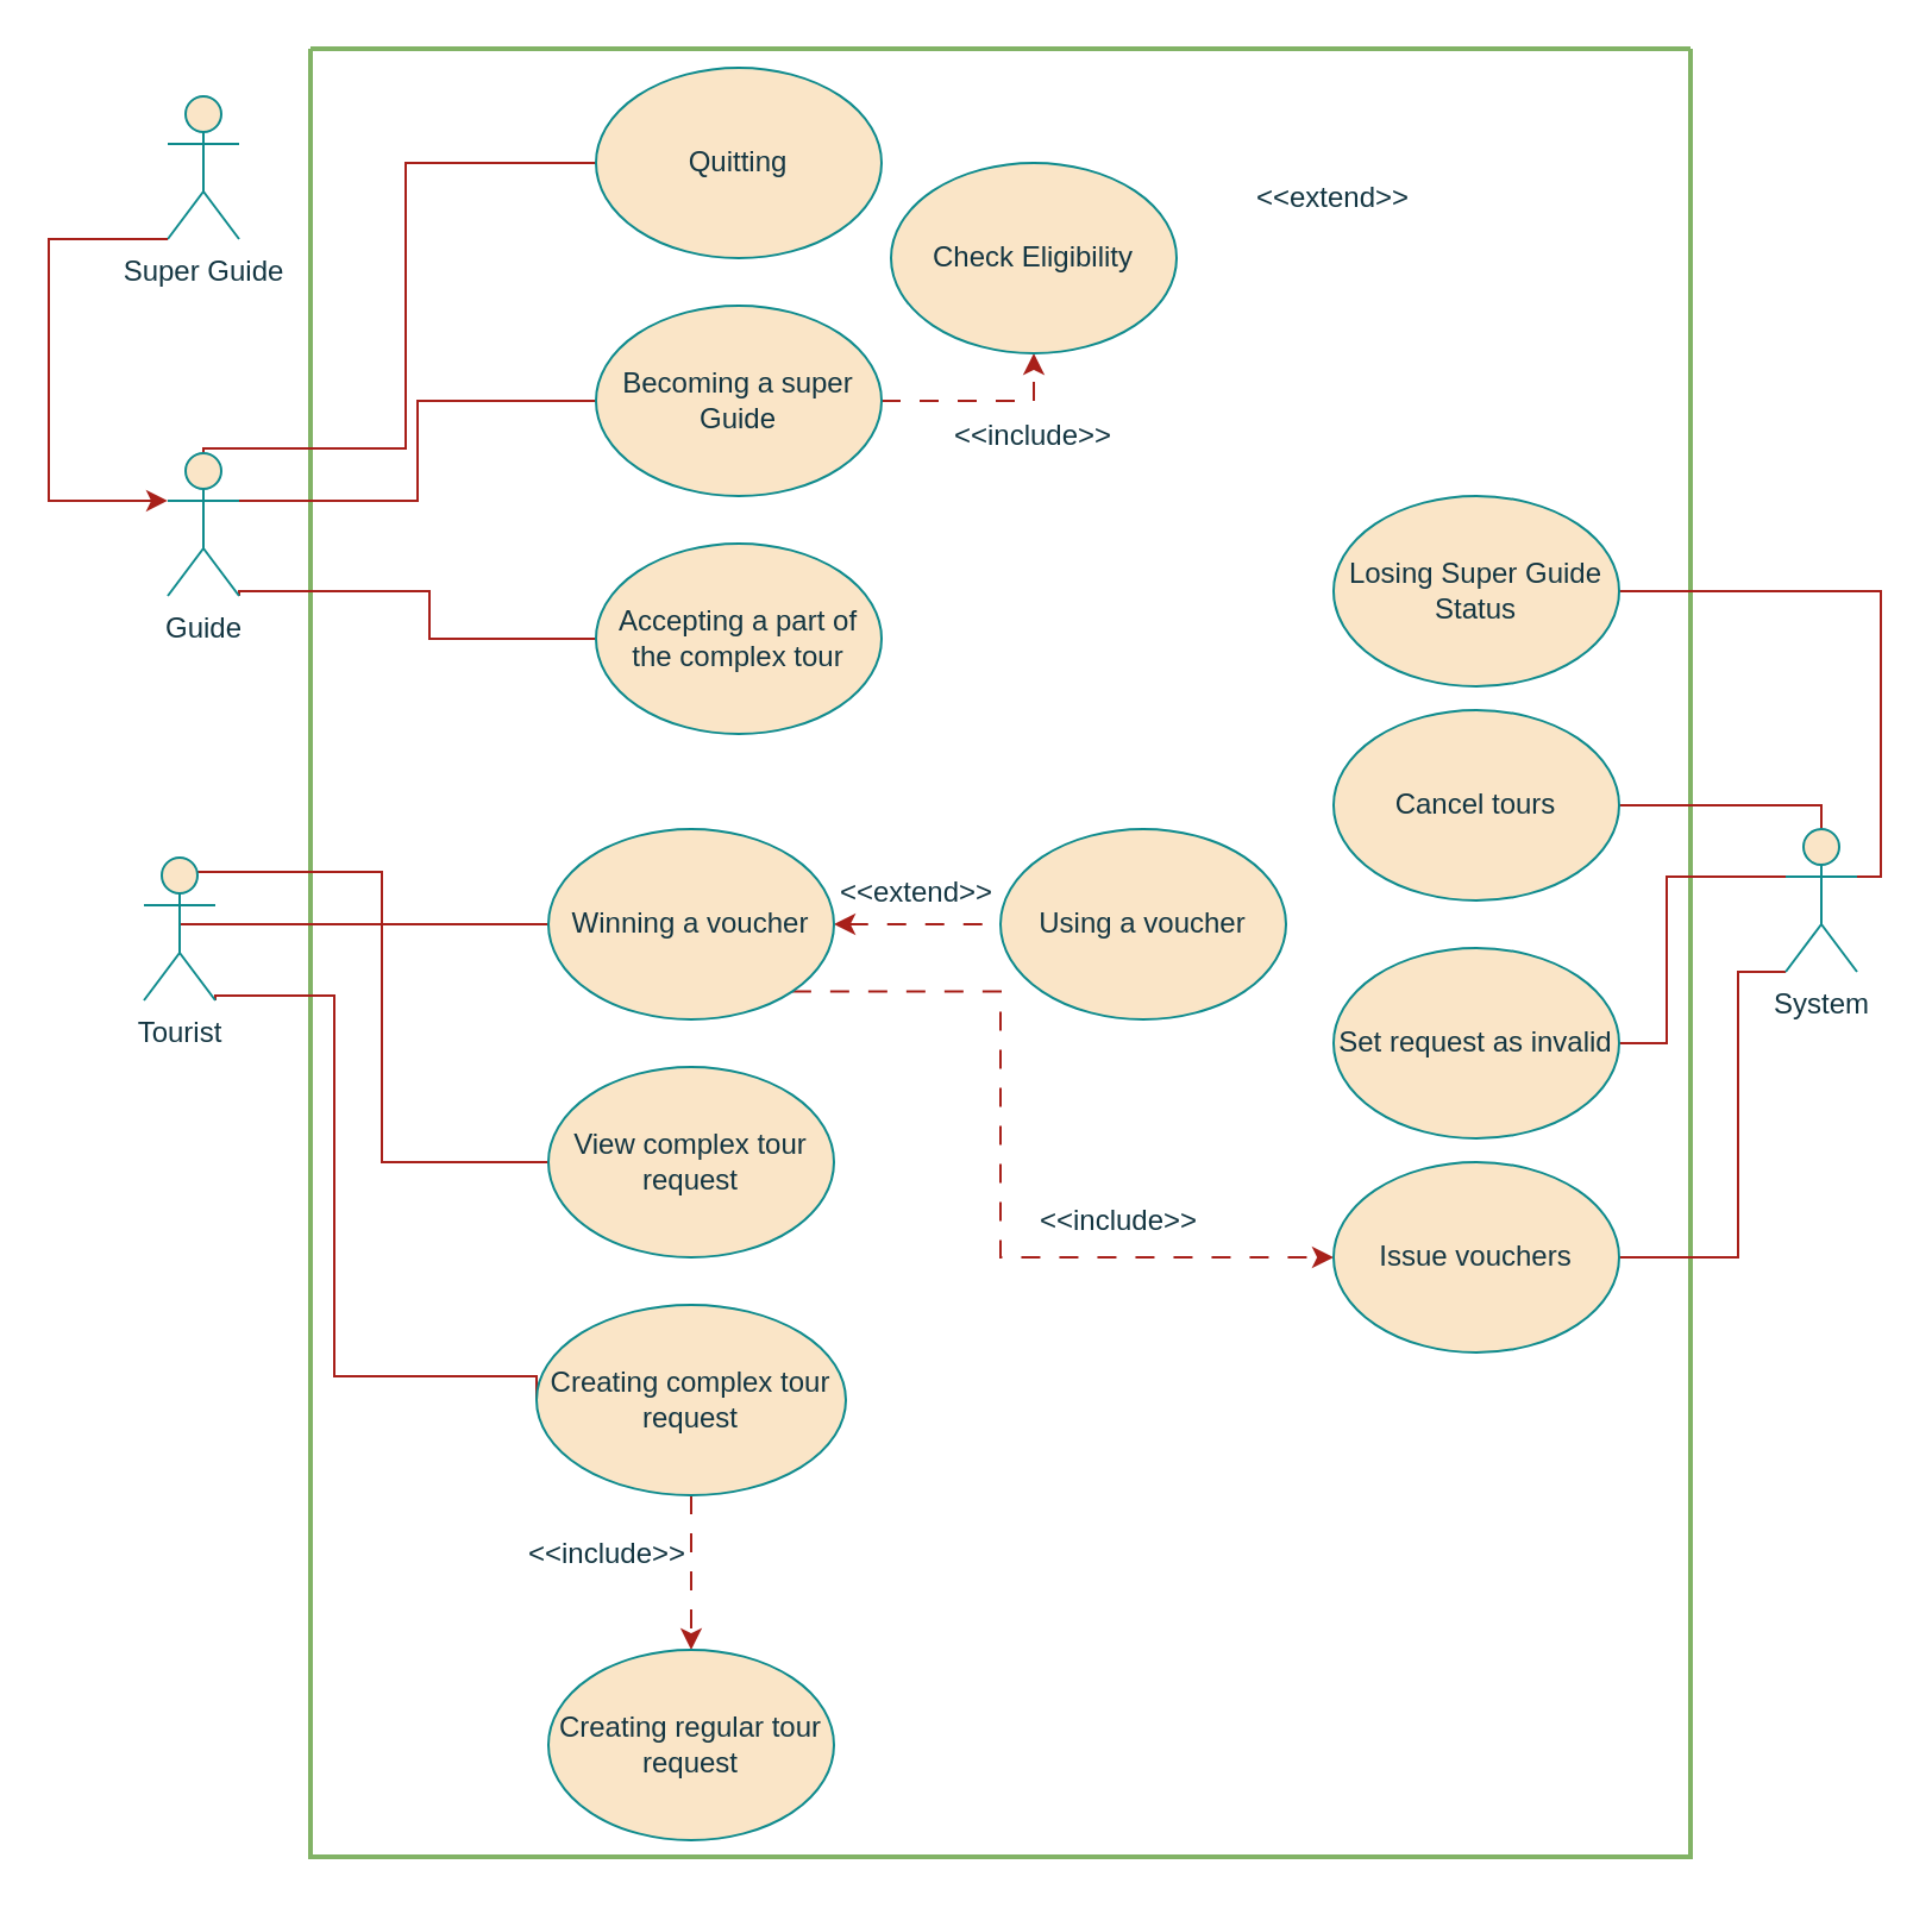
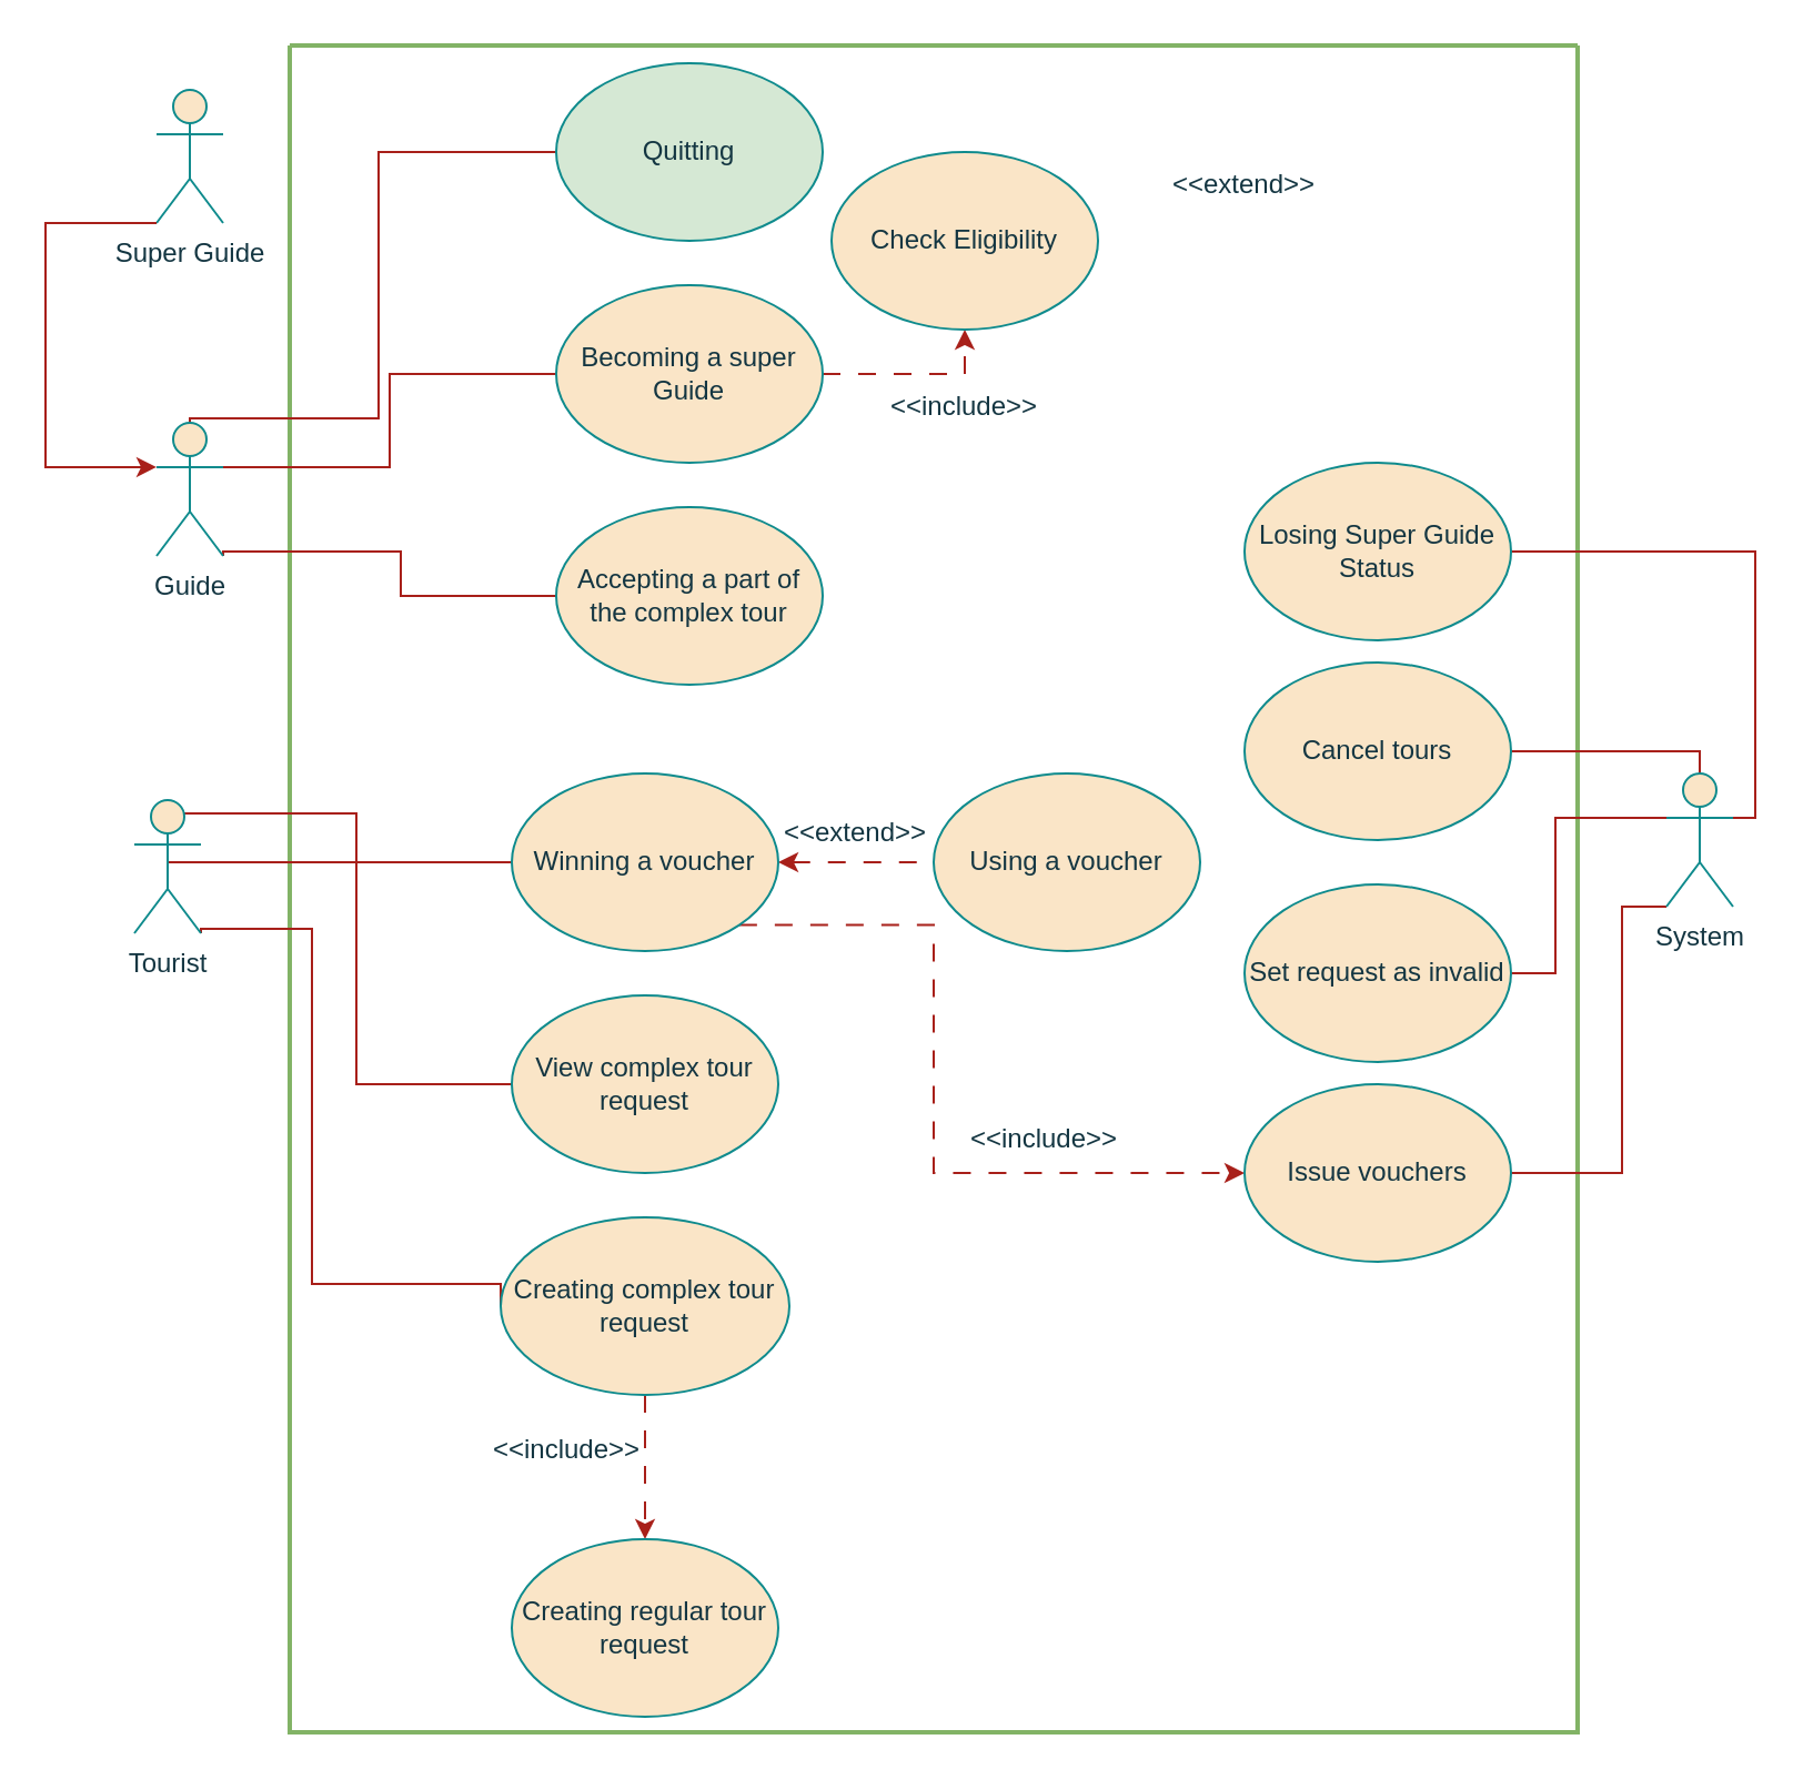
- <mxCell id="25" value="Quitting" style="ellipse;whiteSpace=wrap;html=1;labelBackgroundColor=none;fillColor=#FAE5C7;strokeColor=#0F8B8D;fontColor=#143642;" parent="1" vertex="1"><mxGeometry x="250" y="28" width="120" height="80" as="geometry" /></mxCell>
+ <mxCell id="25" value="Quitting" style="ellipse;whiteSpace=wrap;html=1;labelBackgroundColor=none;fillColor=#d5e8d4;strokeColor=#0F8B8D;fontColor=#143642;" parent="1" vertex="1"><mxGeometry x="250" y="28" width="120" height="80" as="geometry" /></mxCell>
